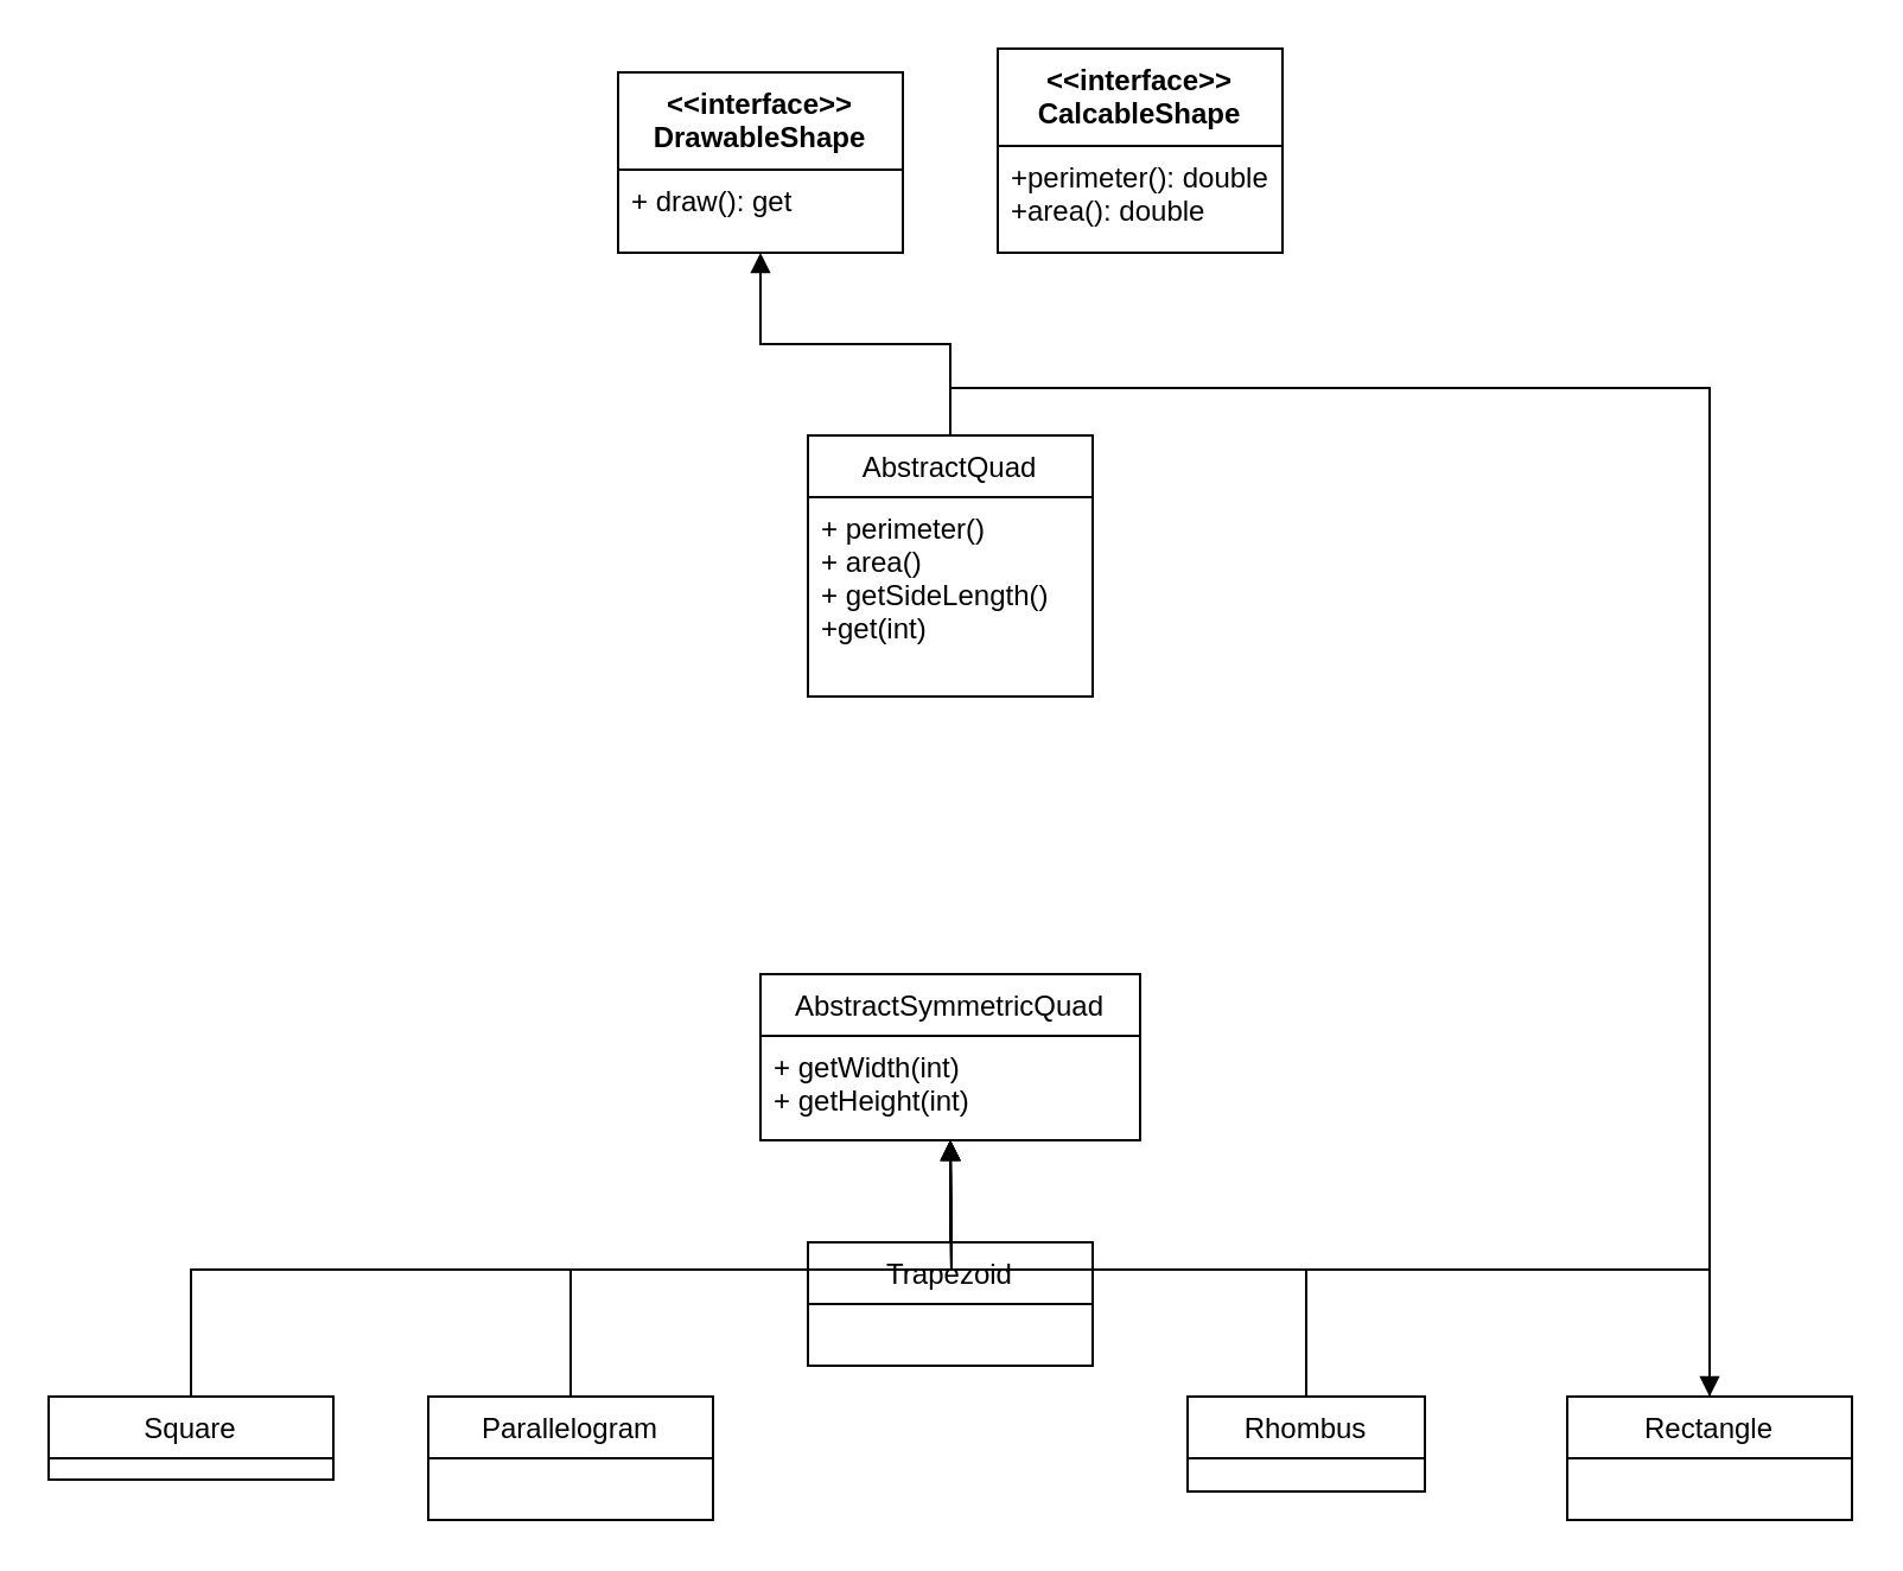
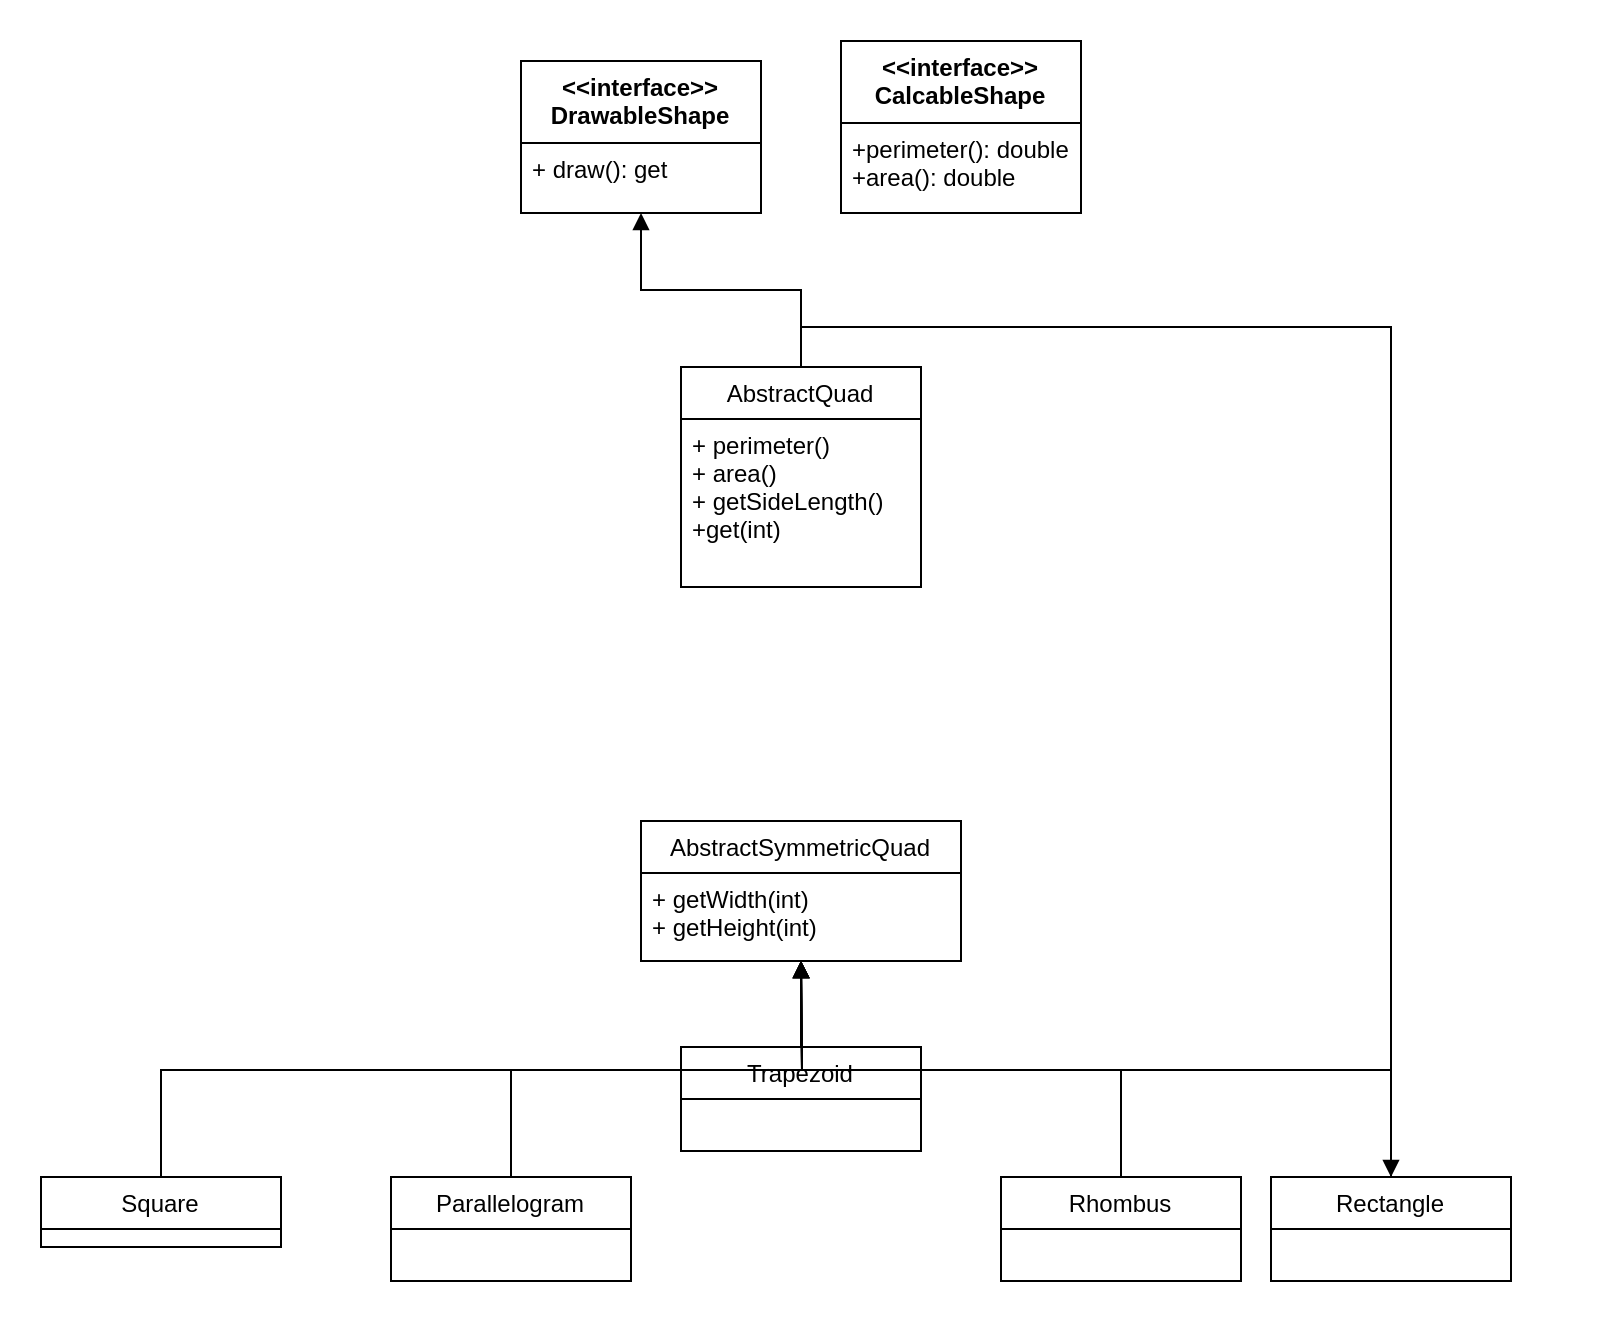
- <mxCell id="15" value="Rhombus" style="swimlane;fontStyle=0;childLayout=stackLayout;horizontal=1;startSize=26;fillColor=none;horizontalStack=0;resizeParent=1;resizeParentMax=0;resizeLast=0;collapsible=1;marginBottom=0;" vertex="1" parent="1"><mxGeometry x="500" y="588" width="100" height="40" as="geometry" /></mxCell>
+ <mxCell id="15" value="Rhombus" style="swimlane;fontStyle=0;childLayout=stackLayout;horizontal=1;startSize=26;fillColor=none;horizontalStack=0;resizeParent=1;resizeParentMax=0;resizeLast=0;collapsible=1;marginBottom=0;" vertex="1" parent="1"><mxGeometry x="500" y="588" width="120" height="52" as="geometry" /></mxCell>
- <mxCell id="11" value="Parallelogram" style="swimlane;fontStyle=0;childLayout=stackLayout;horizontal=1;startSize=26;fillColor=none;horizontalStack=0;resizeParent=1;resizeParentMax=0;resizeLast=0;collapsible=1;marginBottom=0;" vertex="1" parent="1"><mxGeometry x="180" y="588" width="120" height="52" as="geometry" /></mxCell>
+ <mxCell id="11" value="Parallelogram" style="swimlane;fontStyle=0;childLayout=stackLayout;horizontal=1;startSize=26;fillColor=none;horizontalStack=0;resizeParent=1;resizeParentMax=0;resizeLast=0;collapsible=1;marginBottom=0;" vertex="1" parent="1"><mxGeometry x="195" y="588" width="120" height="52" as="geometry" /></mxCell>
- <mxCell id="17" value="Rectangle" style="swimlane;fontStyle=0;childLayout=stackLayout;horizontal=1;startSize=26;fillColor=none;horizontalStack=0;resizeParent=1;resizeParentMax=0;resizeLast=0;collapsible=1;marginBottom=0;" vertex="1" parent="1"><mxGeometry x="660" y="588" width="120" height="52" as="geometry" /></mxCell>
+ <mxCell id="17" value="Rectangle" style="swimlane;fontStyle=0;childLayout=stackLayout;horizontal=1;startSize=26;fillColor=none;horizontalStack=0;resizeParent=1;resizeParentMax=0;resizeLast=0;collapsible=1;marginBottom=0;" vertex="1" parent="1"><mxGeometry x="635" y="588" width="120" height="52" as="geometry" /></mxCell>
